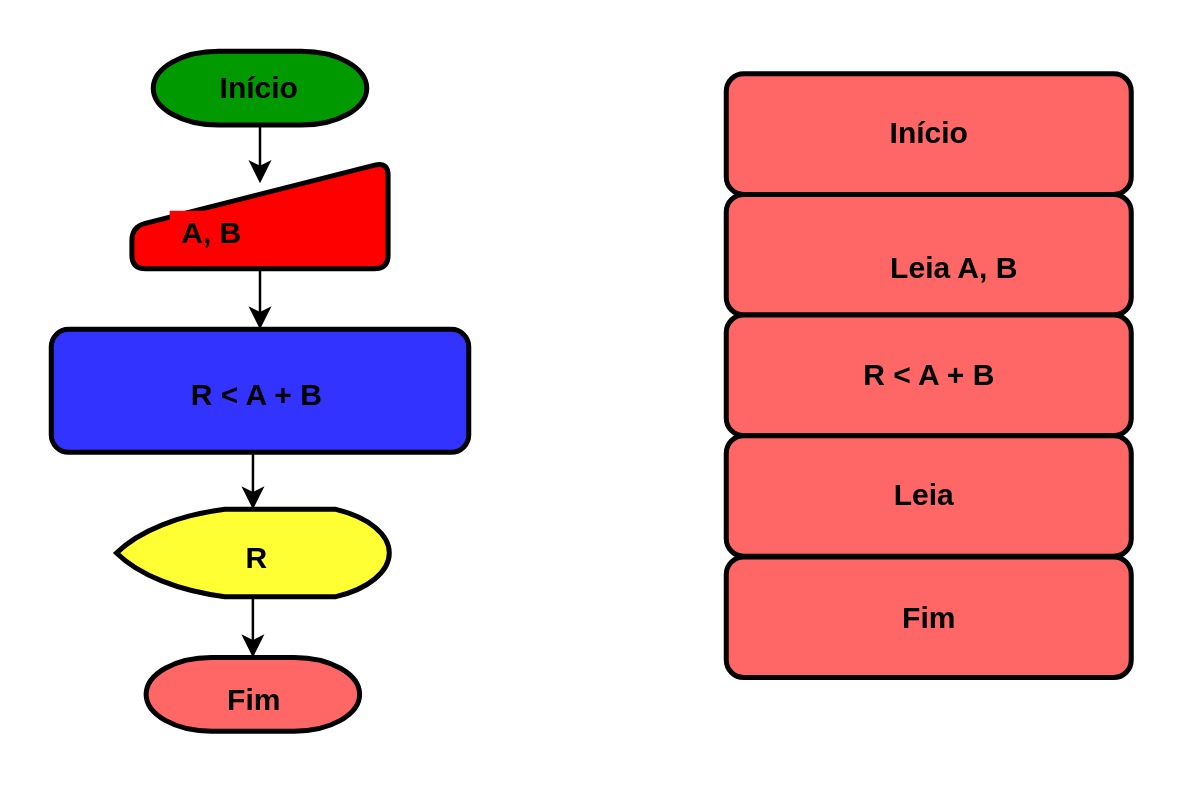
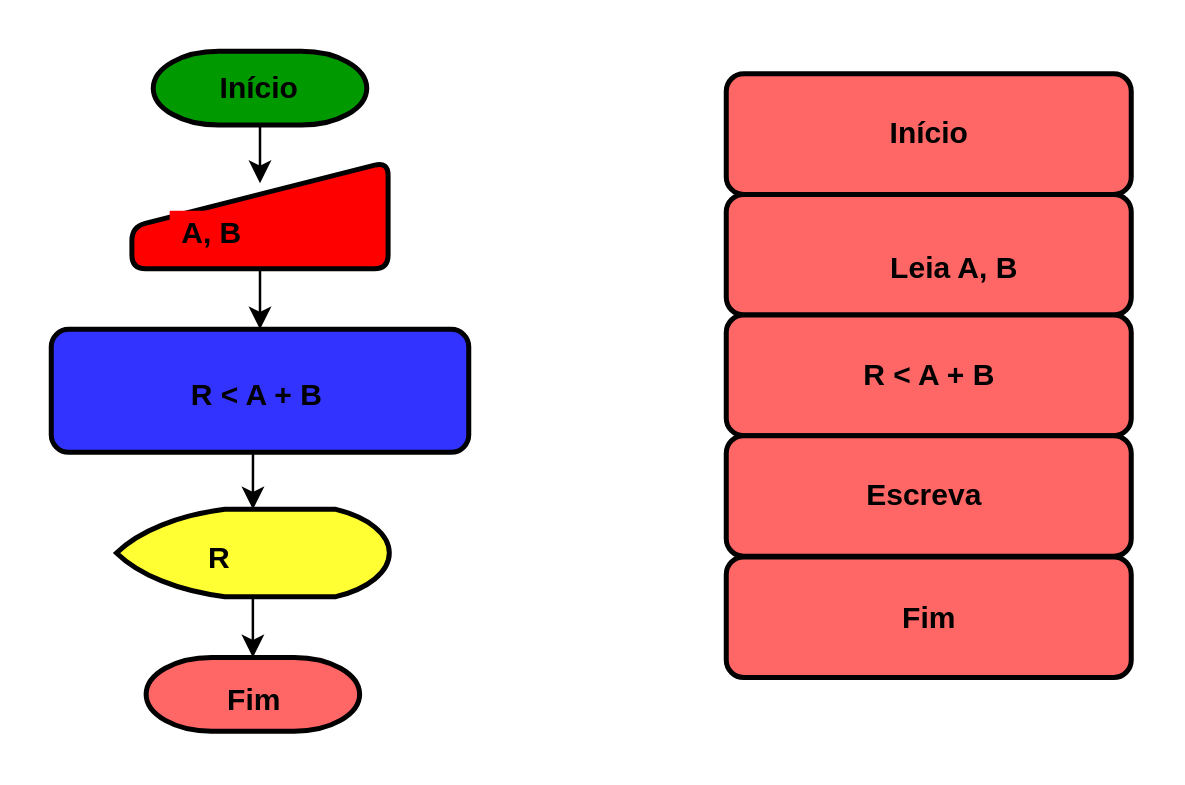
- <mxCell id="24" value="&lt;b&gt;Leia&lt;/b&gt;" style="text;html=1;align=center;verticalAlign=middle;resizable=0;points=[];;autosize=1;" vertex="1" parent="1"><mxGeometry x="340.5" y="189" width="56" height="18" as="geometry" /></mxCell>
+ <mxCell id="24" value="&lt;b&gt;Escreva&lt;/b&gt;" style="text;html=1;align=center;verticalAlign=middle;resizable=0;points=[];;autosize=1;" vertex="1" parent="1"><mxGeometry x="340.5" y="189" width="56" height="18" as="geometry" /></mxCell>
- <mxCell id="14" value="&lt;b&gt;R&lt;/b&gt;" style="text;html=1;align=center;verticalAlign=middle;resizable=0;points=[];;autosize=1;" vertex="1" parent="2"><mxGeometry x="72.114" y="194.286" width="19" height="18" as="geometry" /></mxCell>
+ <mxCell id="14" value="&lt;b&gt;R&lt;/b&gt;" style="text;html=1;align=center;verticalAlign=middle;resizable=0;points=[];;autosize=1;" vertex="1" parent="2"><mxGeometry x="57.114" y="194.286" width="19" height="18" as="geometry" /></mxCell>
